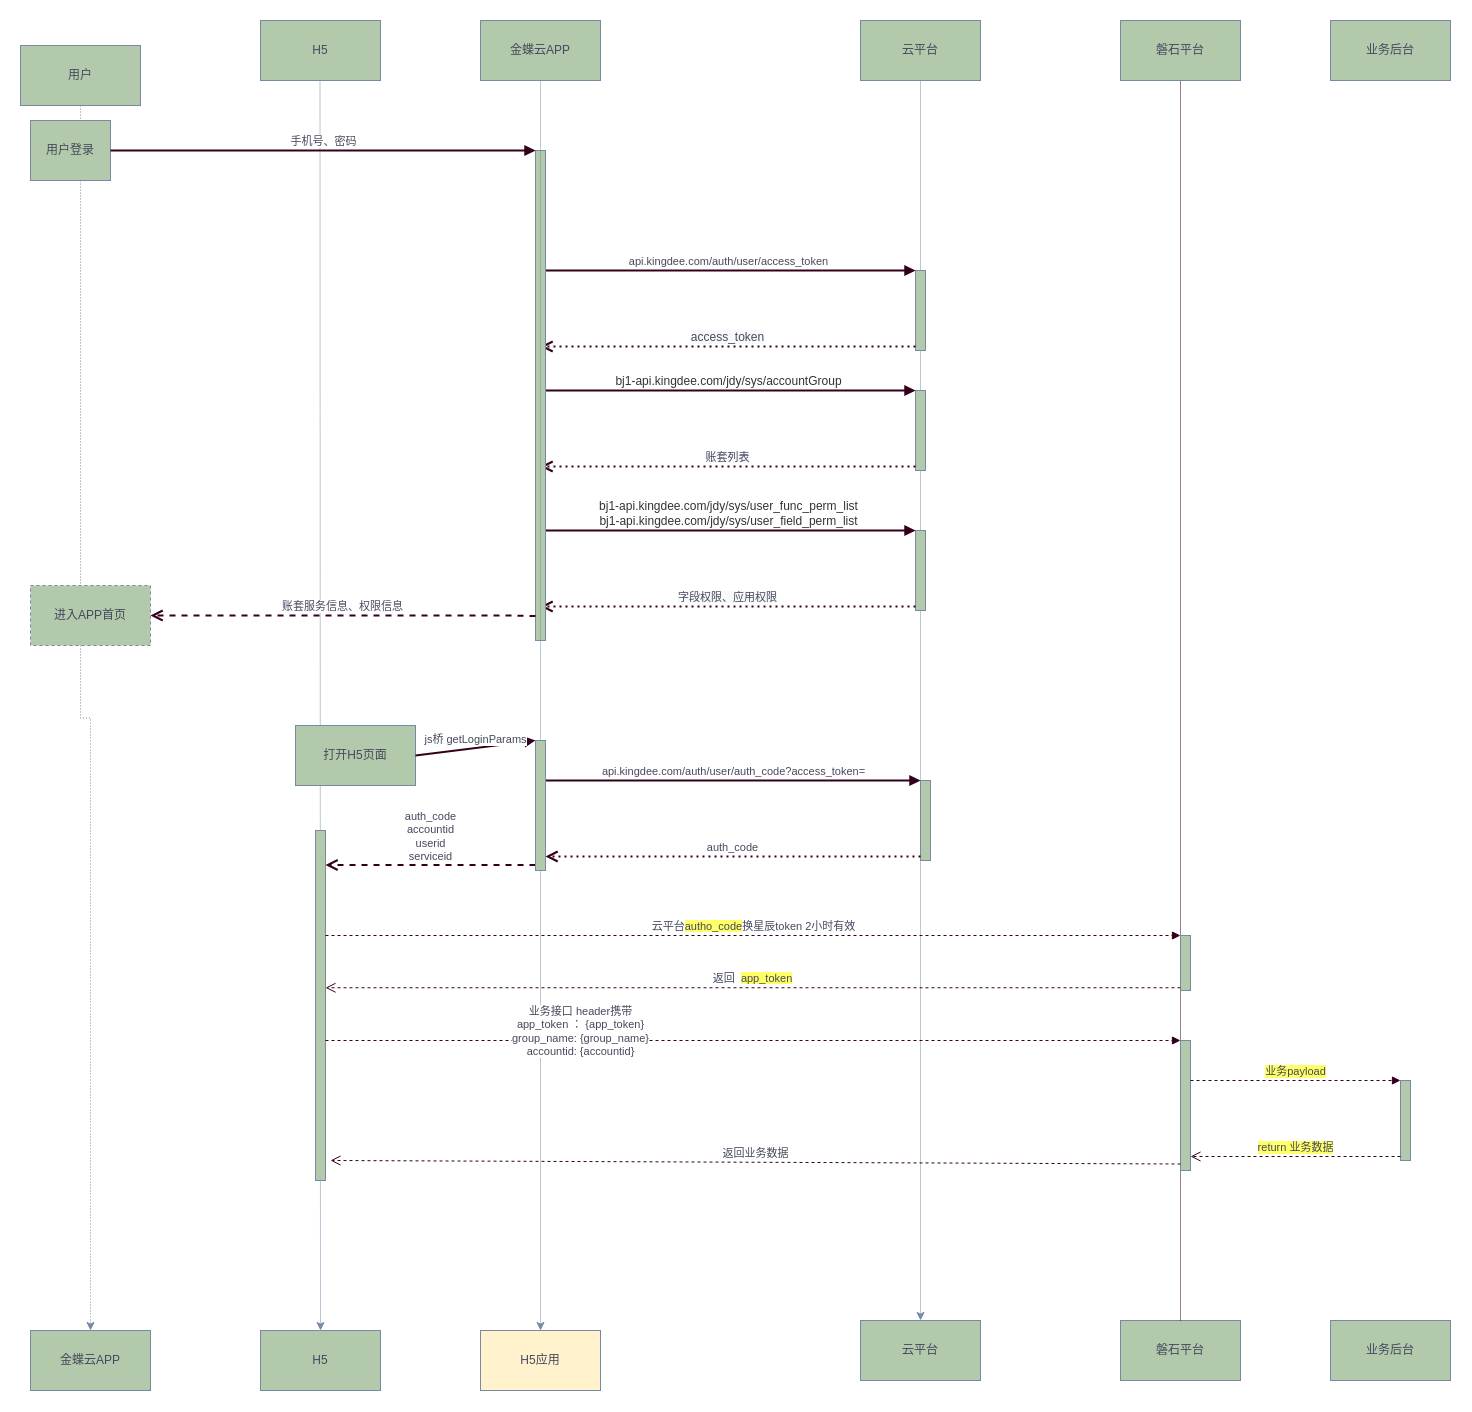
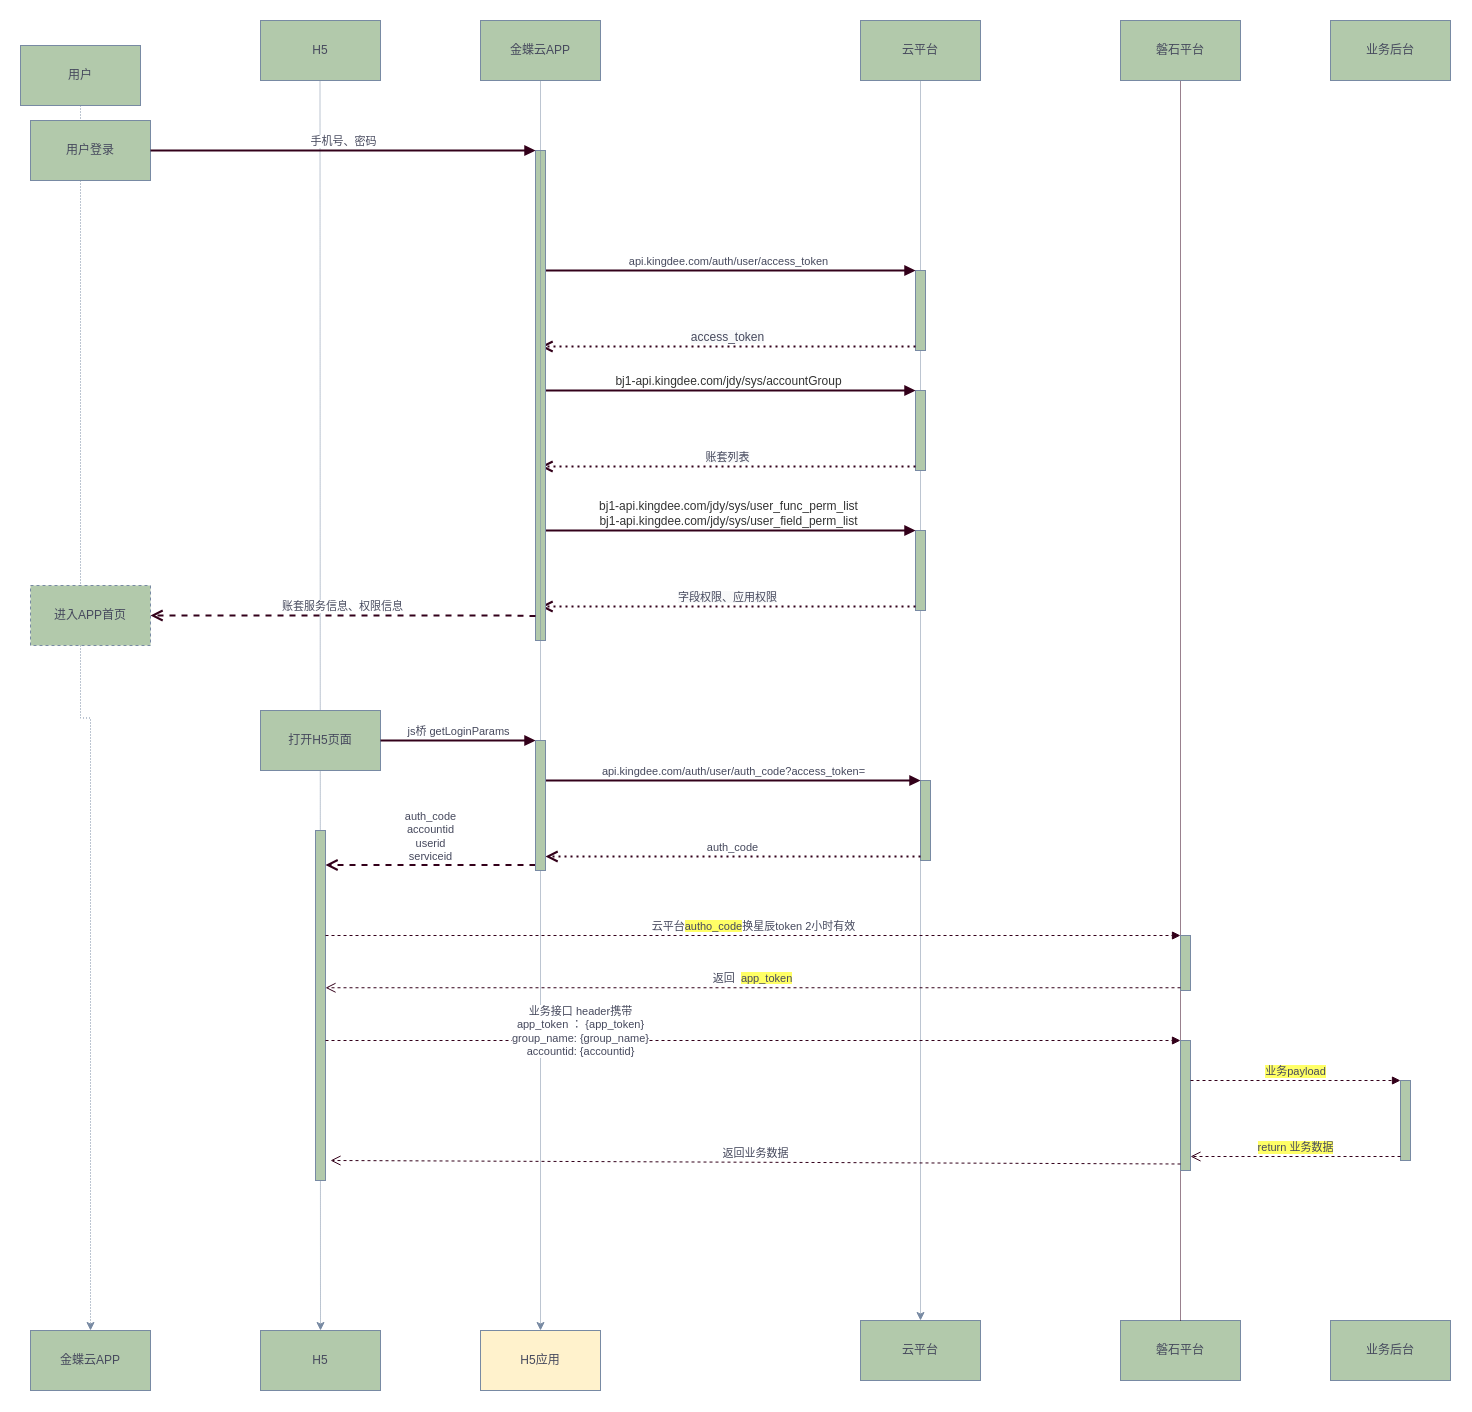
- <mxCell id="26" value="用户登录" style="rounded=0;whiteSpace=wrap;html=1;sketch=0;fontColor=#46495D;strokeColor=#788AA3;fillColor=#B2C9AB;" vertex="1" parent="1"><mxGeometry x="30" y="120" width="80" height="60" as="geometry" /></mxCell>
+ <mxCell id="26" value="用户登录" style="rounded=0;whiteSpace=wrap;html=1;sketch=0;fontColor=#46495D;strokeColor=#788AA3;fillColor=#B2C9AB;" vertex="1" parent="1"><mxGeometry x="30" y="120" width="120" height="60" as="geometry" /></mxCell>
- <mxCell id="32" value="打开H5页面" style="rounded=0;whiteSpace=wrap;html=1;sketch=0;fontColor=#46495D;strokeColor=#788AA3;fillColor=#B2C9AB;" vertex="1" parent="1"><mxGeometry x="295" y="725" width="120" height="60" as="geometry" /></mxCell>
+ <mxCell id="32" value="打开H5页面" style="rounded=0;whiteSpace=wrap;html=1;sketch=0;fontColor=#46495D;strokeColor=#788AA3;fillColor=#B2C9AB;" vertex="1" parent="1"><mxGeometry x="260" y="710" width="120" height="60" as="geometry" /></mxCell>
